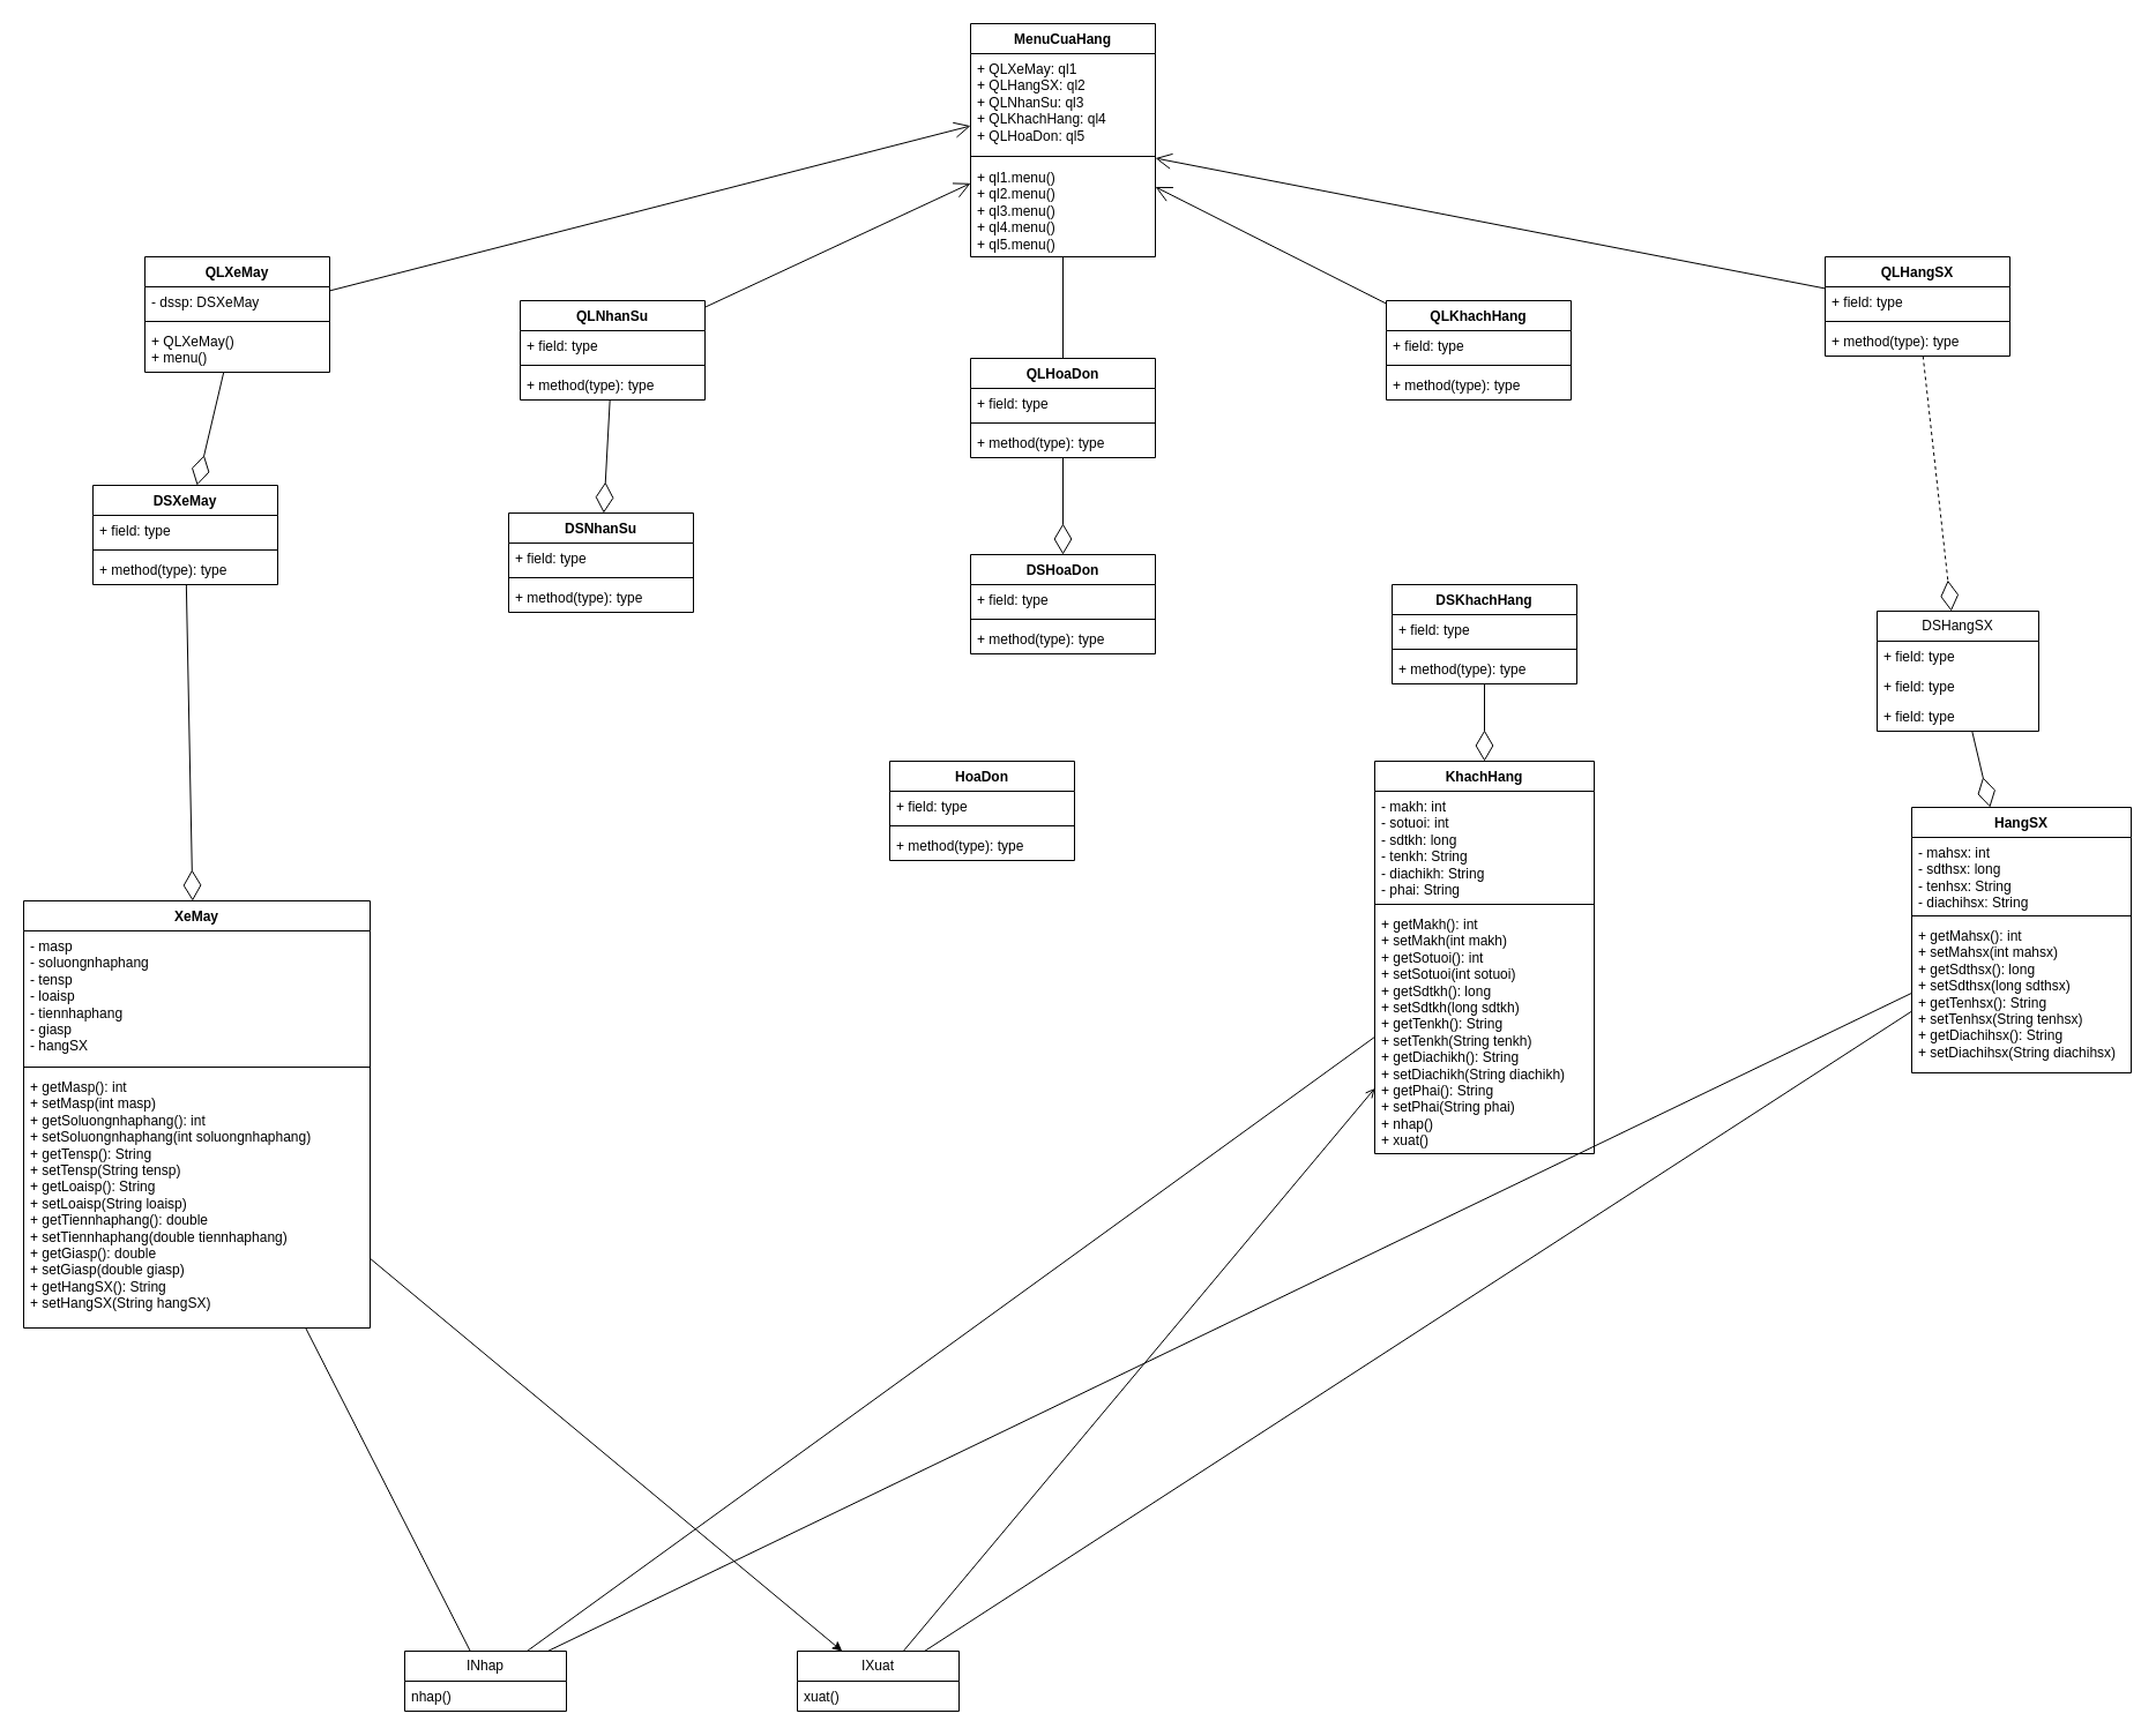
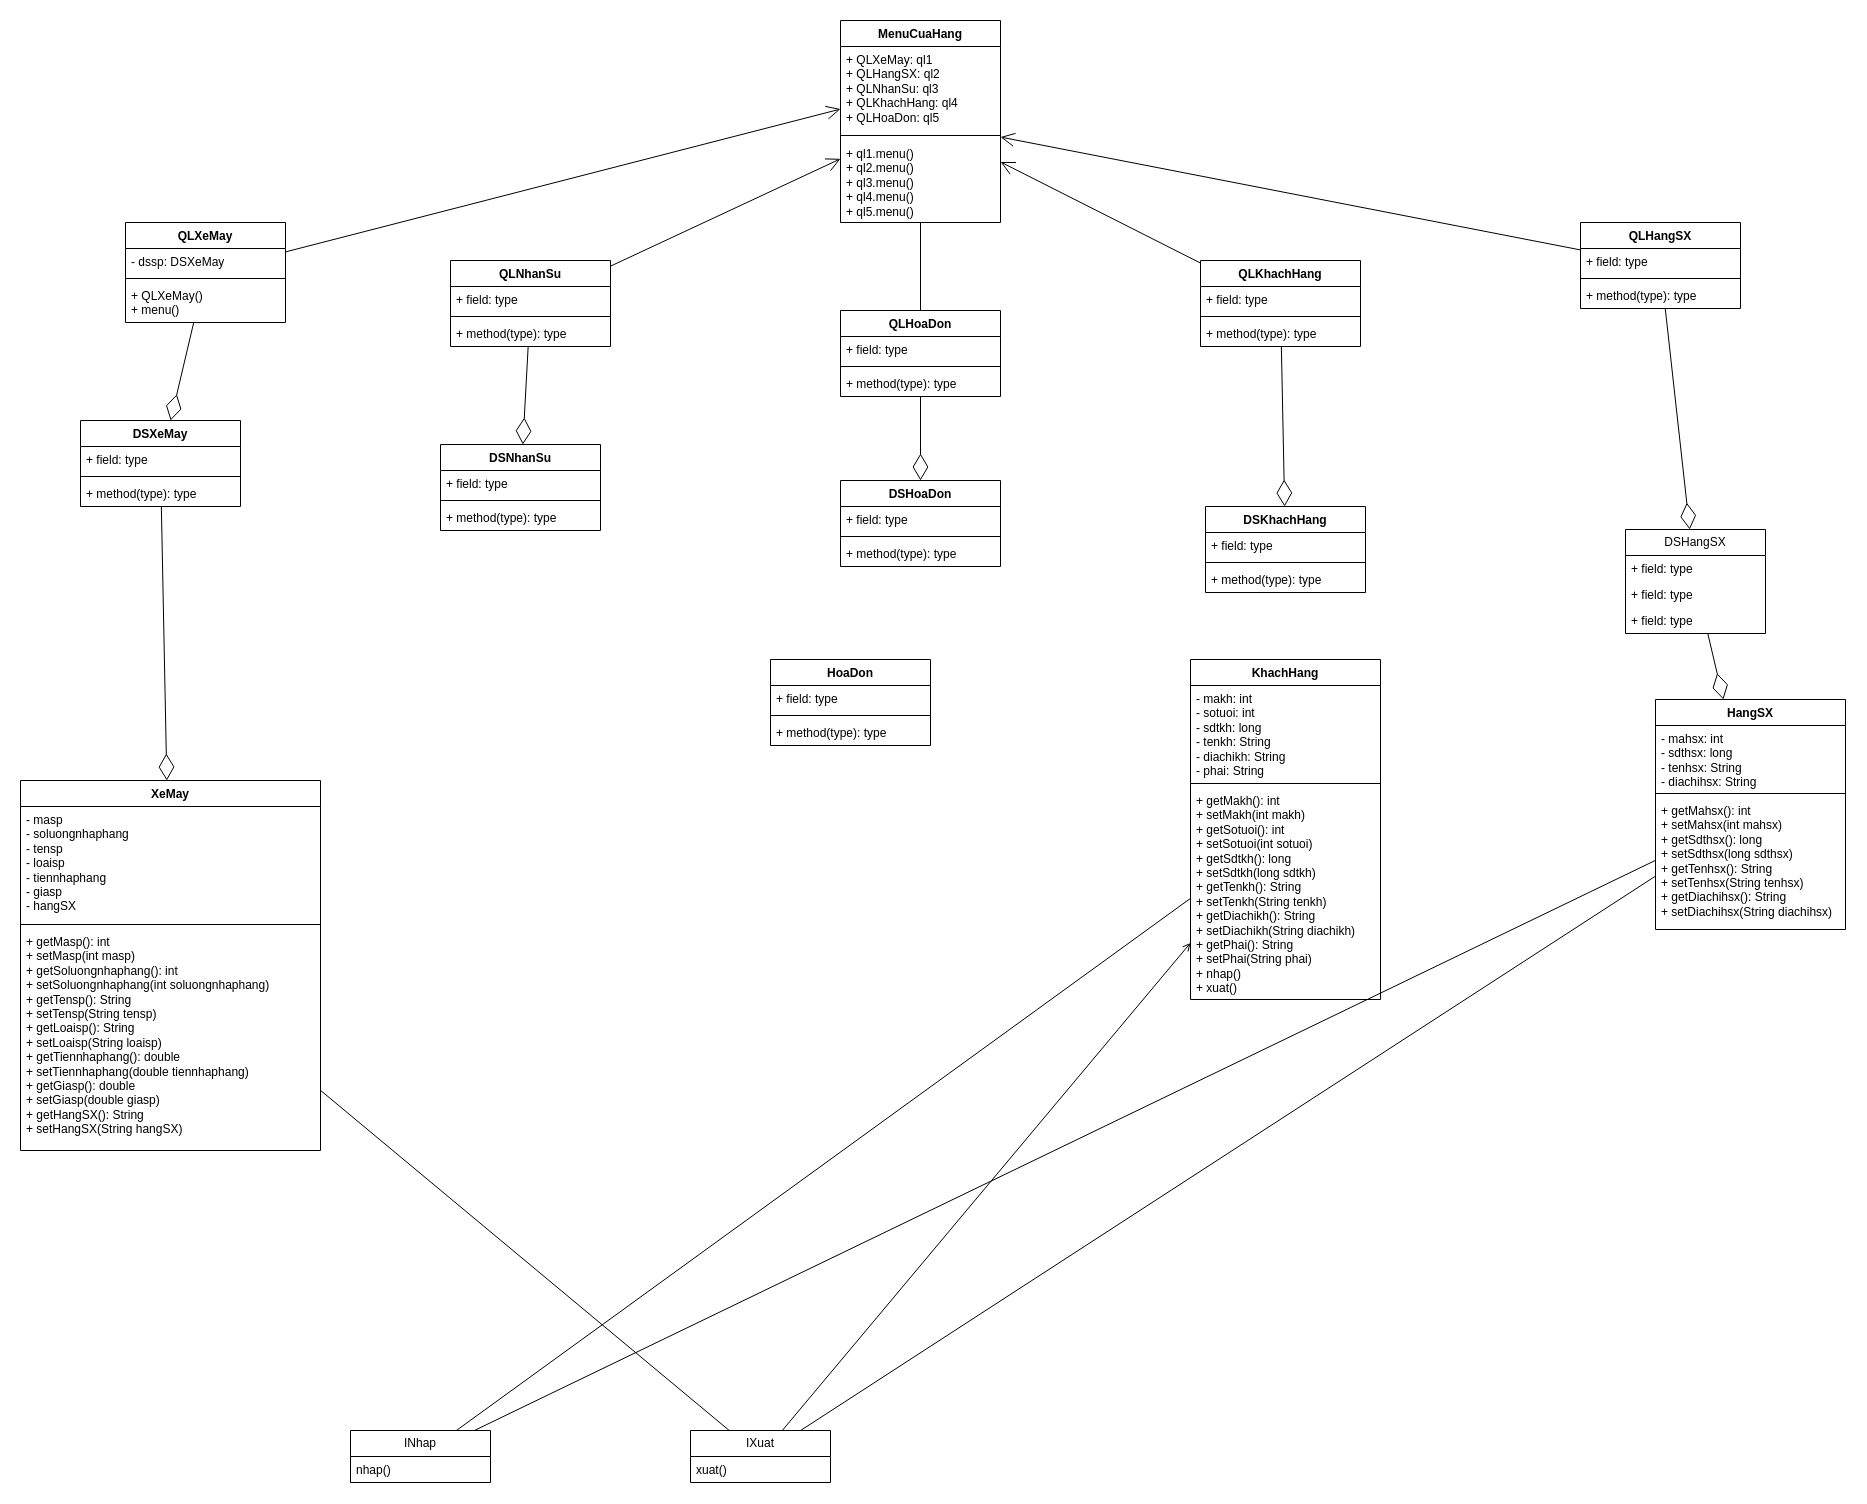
- <mxCell id="71" value="" style="endArrow=diamondThin;endFill=0;endSize=24;html=1;rounded=0;dashed=1;" parent="1" source="14" target="26" edge="1"><mxGeometry width="160" relative="1" as="geometry"><mxPoint x="1409.57" y="330" as="sourcePoint" /><mxPoint x="1409.57" y="440" as="targetPoint" /></mxGeometry></mxCell>
+ <mxCell id="71" value="" style="endArrow=diamondThin;endFill=0;endSize=24;html=1;rounded=0;" parent="1" source="14" target="26" edge="1"><mxGeometry width="160" relative="1" as="geometry"><mxPoint x="1409.57" y="330" as="sourcePoint" /><mxPoint x="1409.57" y="440" as="targetPoint" /></mxGeometry></mxCell>
+ <mxCell id="70" value="" style="endArrow=diamondThin;endFill=0;endSize=24;html=1;rounded=0;" parent="1" source="22" target="46" edge="1"><mxGeometry width="160" relative="1" as="geometry"><mxPoint x="1230" y="420" as="sourcePoint" /><mxPoint x="1230" y="530" as="targetPoint" /></mxGeometry></mxCell>
- <mxCell id="80" value="" style="endArrow=diamondThin;endFill=0;endSize=24;html=1;rounded=0;" parent="1" source="46" target="30" edge="1"><mxGeometry width="160" relative="1" as="geometry"><mxPoint x="1075" y="659" as="sourcePoint" /><mxPoint x="1235" y="659" as="targetPoint" /></mxGeometry></mxCell>
- <mxCell id="83" value="" style="endArrow=none;html=1;rounded=0;" parent="1" source="50" target="76" edge="1"><mxGeometry width="50" height="50" relative="1" as="geometry"><mxPoint x="690" y="1320" as="sourcePoint" /><mxPoint x="740" y="1270" as="targetPoint" /></mxGeometry></mxCell>
- <mxCell id="84" value="" style="endArrow=classic;html=1;rounded=0;" parent="1" source="50" target="78" edge="1"><mxGeometry width="50" height="50" relative="1" as="geometry"><mxPoint x="690" y="1320" as="sourcePoint" /><mxPoint x="740" y="1270" as="targetPoint" /></mxGeometry></mxCell>
+ <mxCell id="84" value="" style="endArrow=none;html=1;rounded=0;" parent="1" source="50" target="78" edge="1"><mxGeometry width="50" height="50" relative="1" as="geometry"><mxPoint x="690" y="1320" as="sourcePoint" /><mxPoint x="740" y="1270" as="targetPoint" /></mxGeometry></mxCell>
